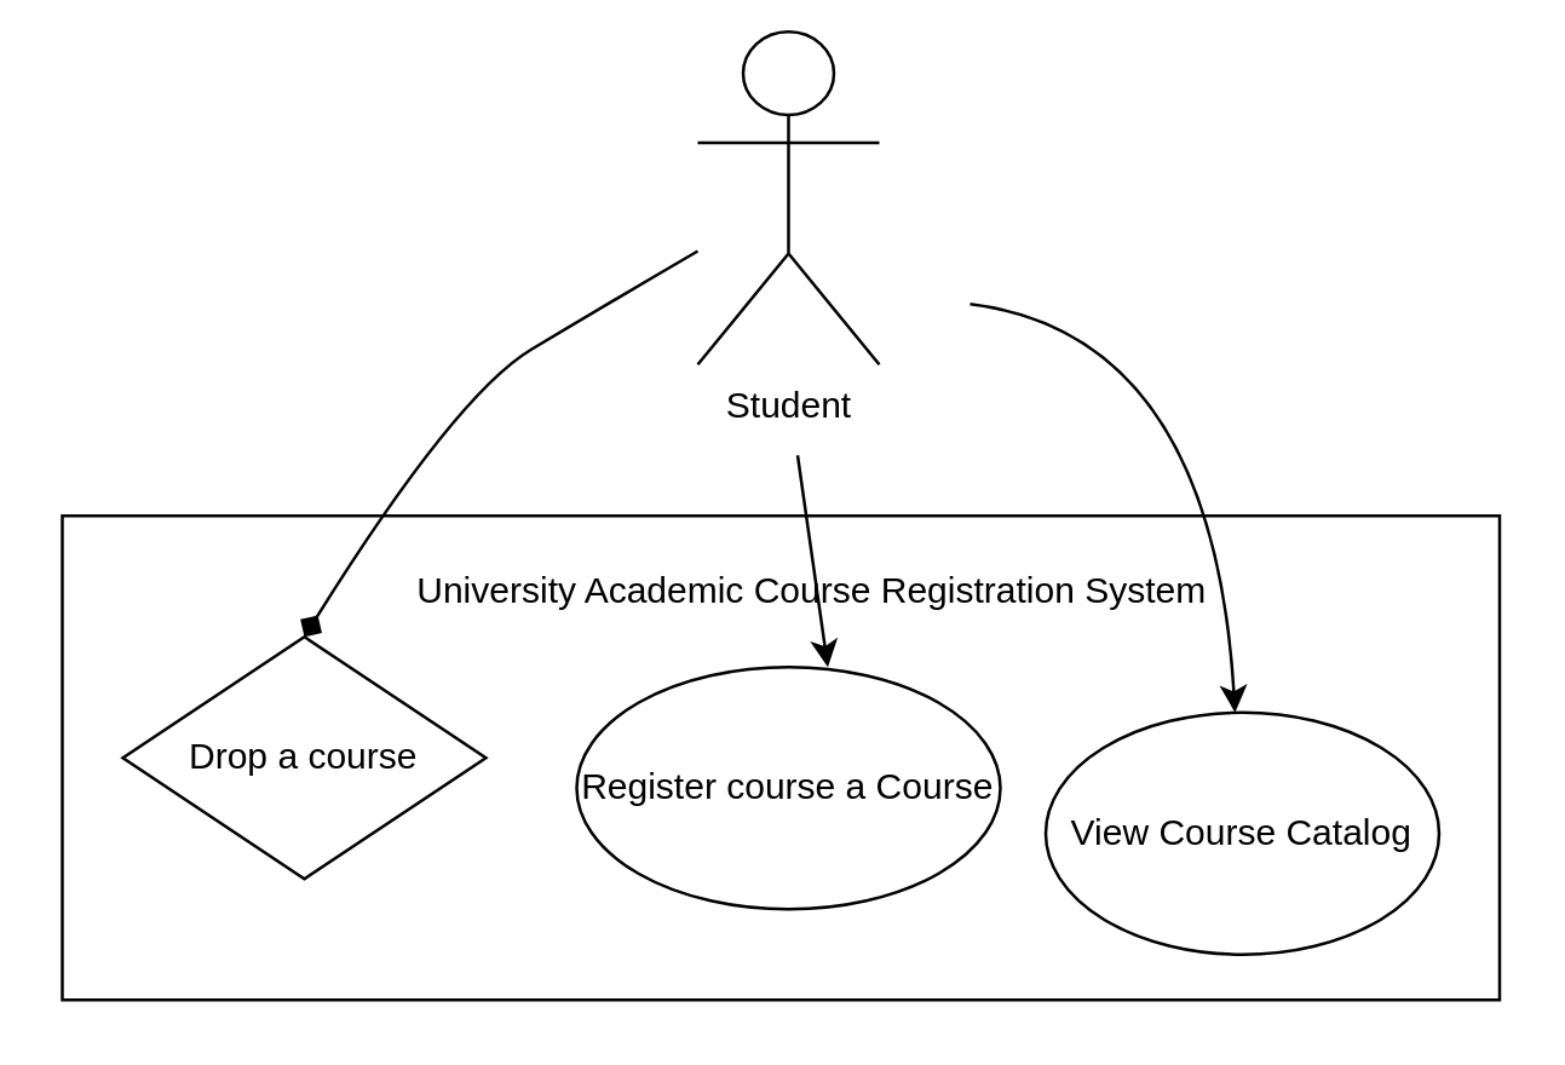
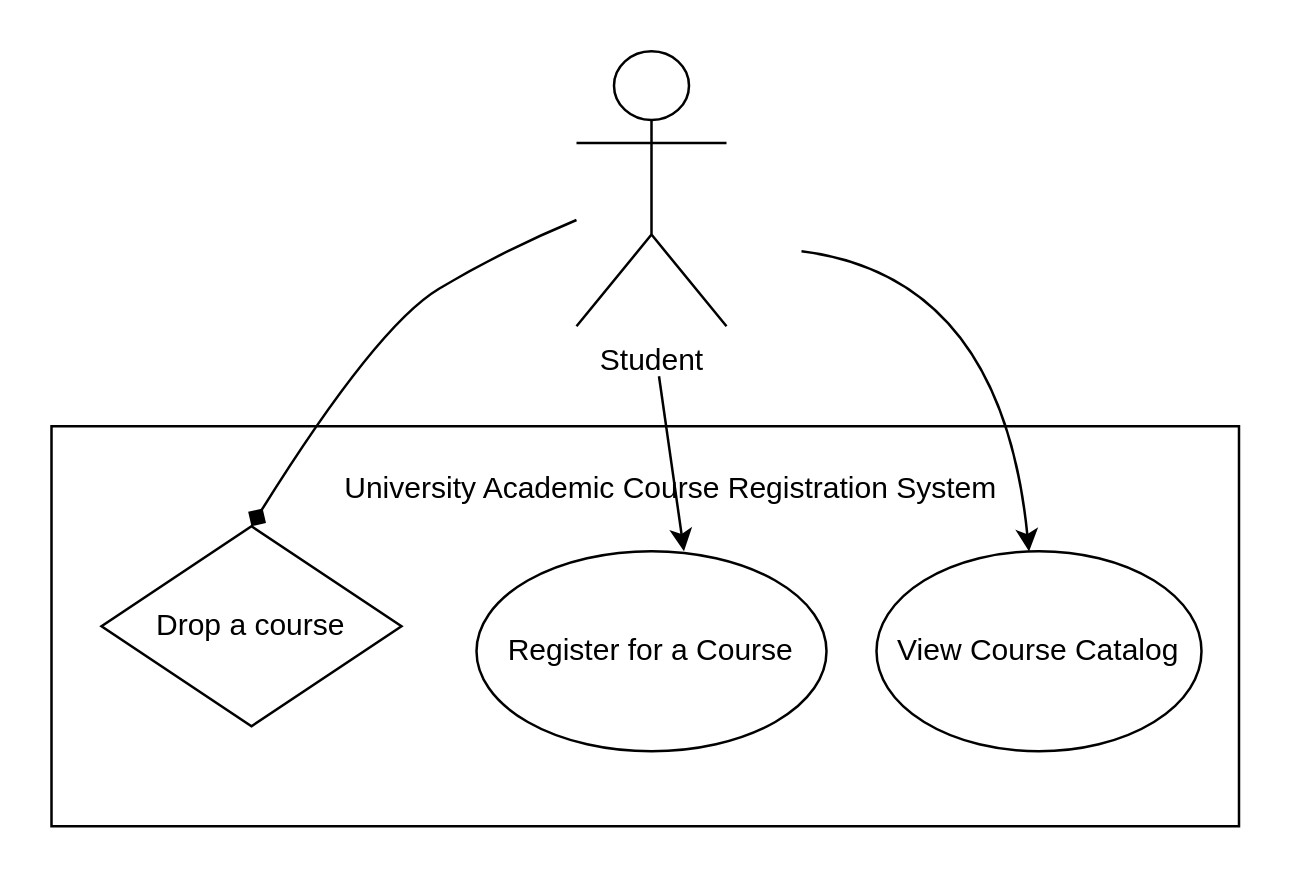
- <mxCell id="2" value="Student&lt;br&gt;" style="shape=umlActor;verticalLabelPosition=bottom;verticalAlign=top;html=1;outlineConnect=0;" parent="1" vertex="1"><mxGeometry x="230" y="10" width="60" height="110" as="geometry" /></mxCell>
+ <mxCell id="2" value="Student&lt;br&gt;" style="shape=umlActor;verticalLabelPosition=bottom;verticalAlign=top;html=1;outlineConnect=0;" parent="1" vertex="1"><mxGeometry x="230" y="20" width="60" height="110" as="geometry" /></mxCell>
- <mxCell id="6" value="Register course a Course" style="ellipse;whiteSpace=wrap;html=1;" parent="1" vertex="1"><mxGeometry x="190" y="220" width="140" height="80" as="geometry" /></mxCell>
+ <mxCell id="6" value="Register for a Course" style="ellipse;whiteSpace=wrap;html=1;" parent="1" vertex="1"><mxGeometry x="190" y="220" width="140" height="80" as="geometry" /></mxCell>
- <mxCell id="7" value="View Course Catalog" style="ellipse;whiteSpace=wrap;html=1;" parent="1" vertex="1"><mxGeometry x="345" y="235" width="130" height="80" as="geometry" /></mxCell>
+ <mxCell id="7" value="View Course Catalog" style="ellipse;whiteSpace=wrap;html=1;" parent="1" vertex="1"><mxGeometry x="350" y="220" width="130" height="80" as="geometry" /></mxCell>
